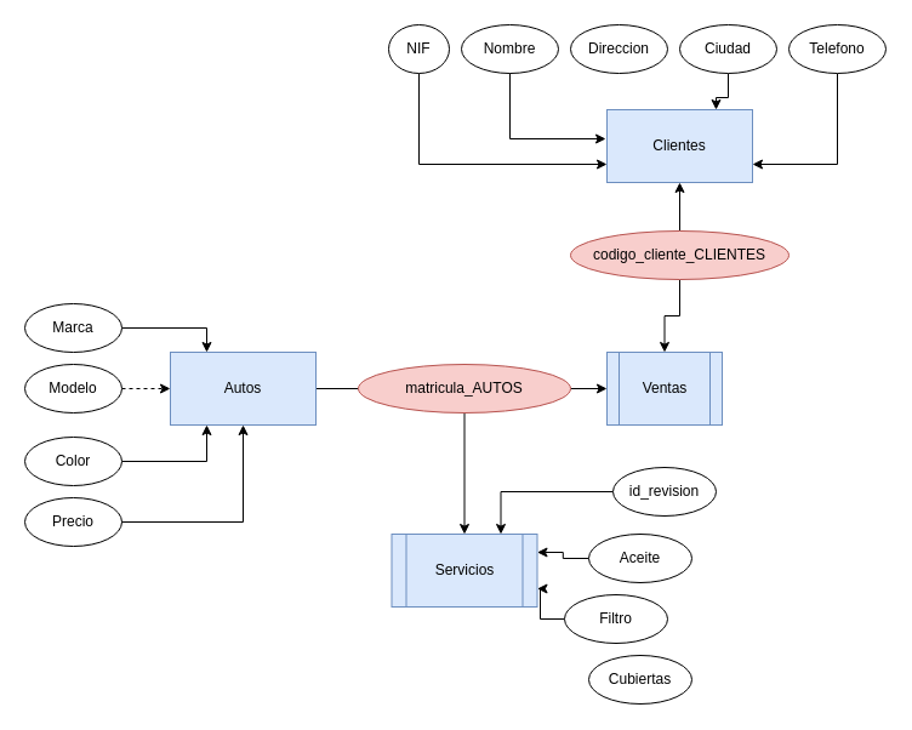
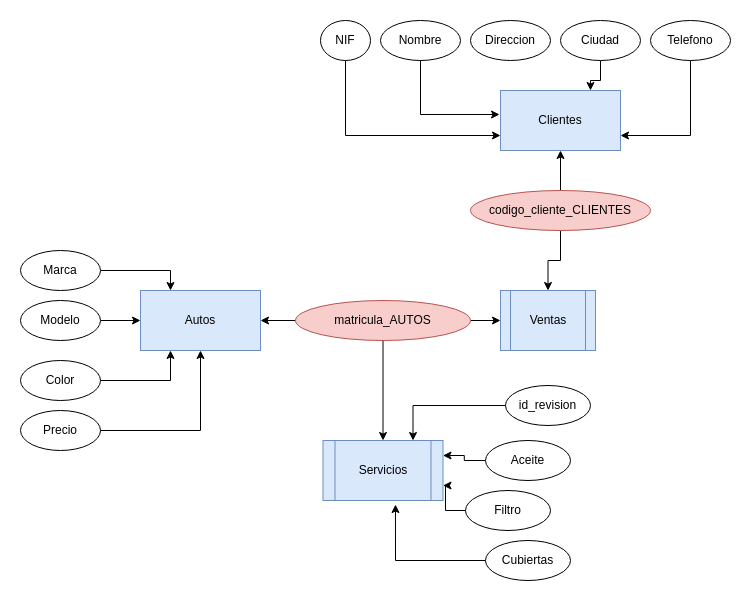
- <mxCell id="13" style="edgeStyle=orthogonalEdgeStyle;rounded=0;orthogonalLoop=1;jettySize=auto;html=1;entryX=0;entryY=0.5;entryDx=0;entryDy=0;dashed=1;" edge="1" parent="9" source="14" target="10"><mxGeometry relative="1" as="geometry" /></mxCell>
+ <mxCell id="13" style="edgeStyle=orthogonalEdgeStyle;rounded=0;orthogonalLoop=1;jettySize=auto;html=1;entryX=0;entryY=0.5;entryDx=0;entryDy=0;" edge="1" parent="9" source="14" target="10"><mxGeometry relative="1" as="geometry" /></mxCell>
- <mxCell id="5" style="edgeStyle=orthogonalEdgeStyle;rounded=0;orthogonalLoop=1;jettySize=auto;html=1;entryX=1;entryY=0.5;entryDx=0;entryDy=0;endArrow=none;" edge="1" parent="1" source="8" target="10"><mxGeometry relative="1" as="geometry" /></mxCell>
+ <mxCell id="5" style="edgeStyle=orthogonalEdgeStyle;rounded=0;orthogonalLoop=1;jettySize=auto;html=1;entryX=1;entryY=0.5;entryDx=0;entryDy=0;" edge="1" parent="1" source="8" target="10"><mxGeometry relative="1" as="geometry" /></mxCell>
+ <mxCell id="39" style="edgeStyle=orthogonalEdgeStyle;rounded=0;orthogonalLoop=1;jettySize=auto;html=1;entryX=0.604;entryY=1.067;entryDx=0;entryDy=0;entryPerimeter=0;" edge="1" parent="1" source="38" target="33"><mxGeometry relative="1" as="geometry" /></mxCell>
